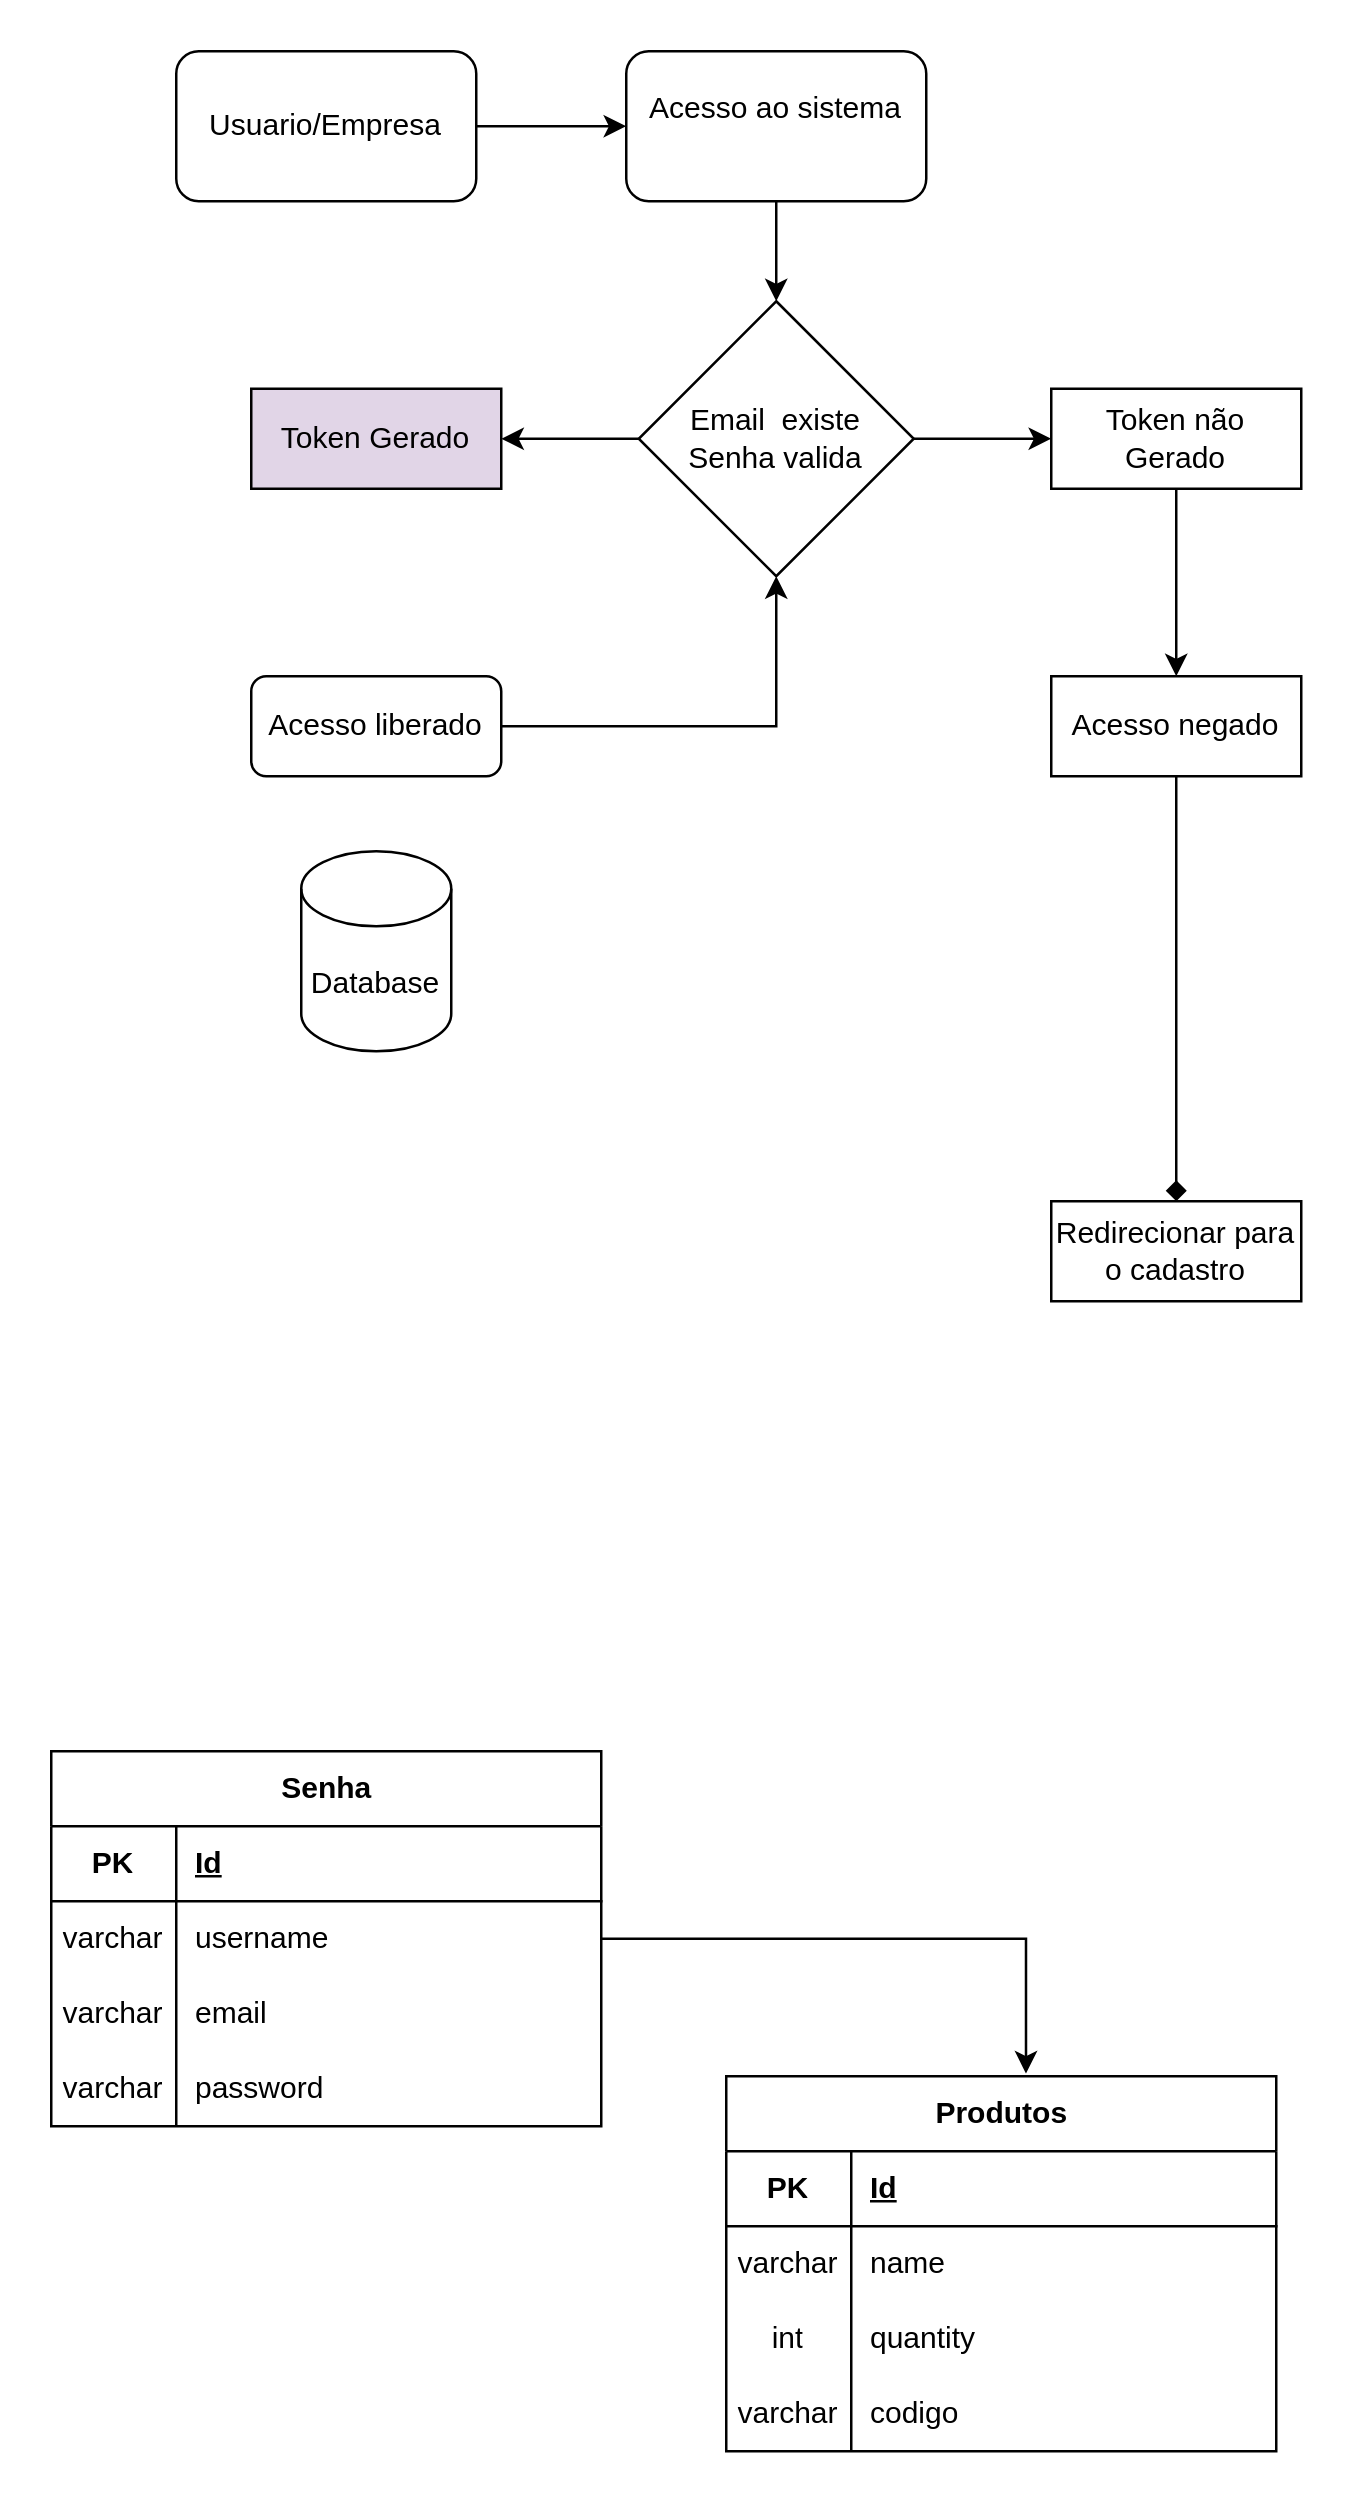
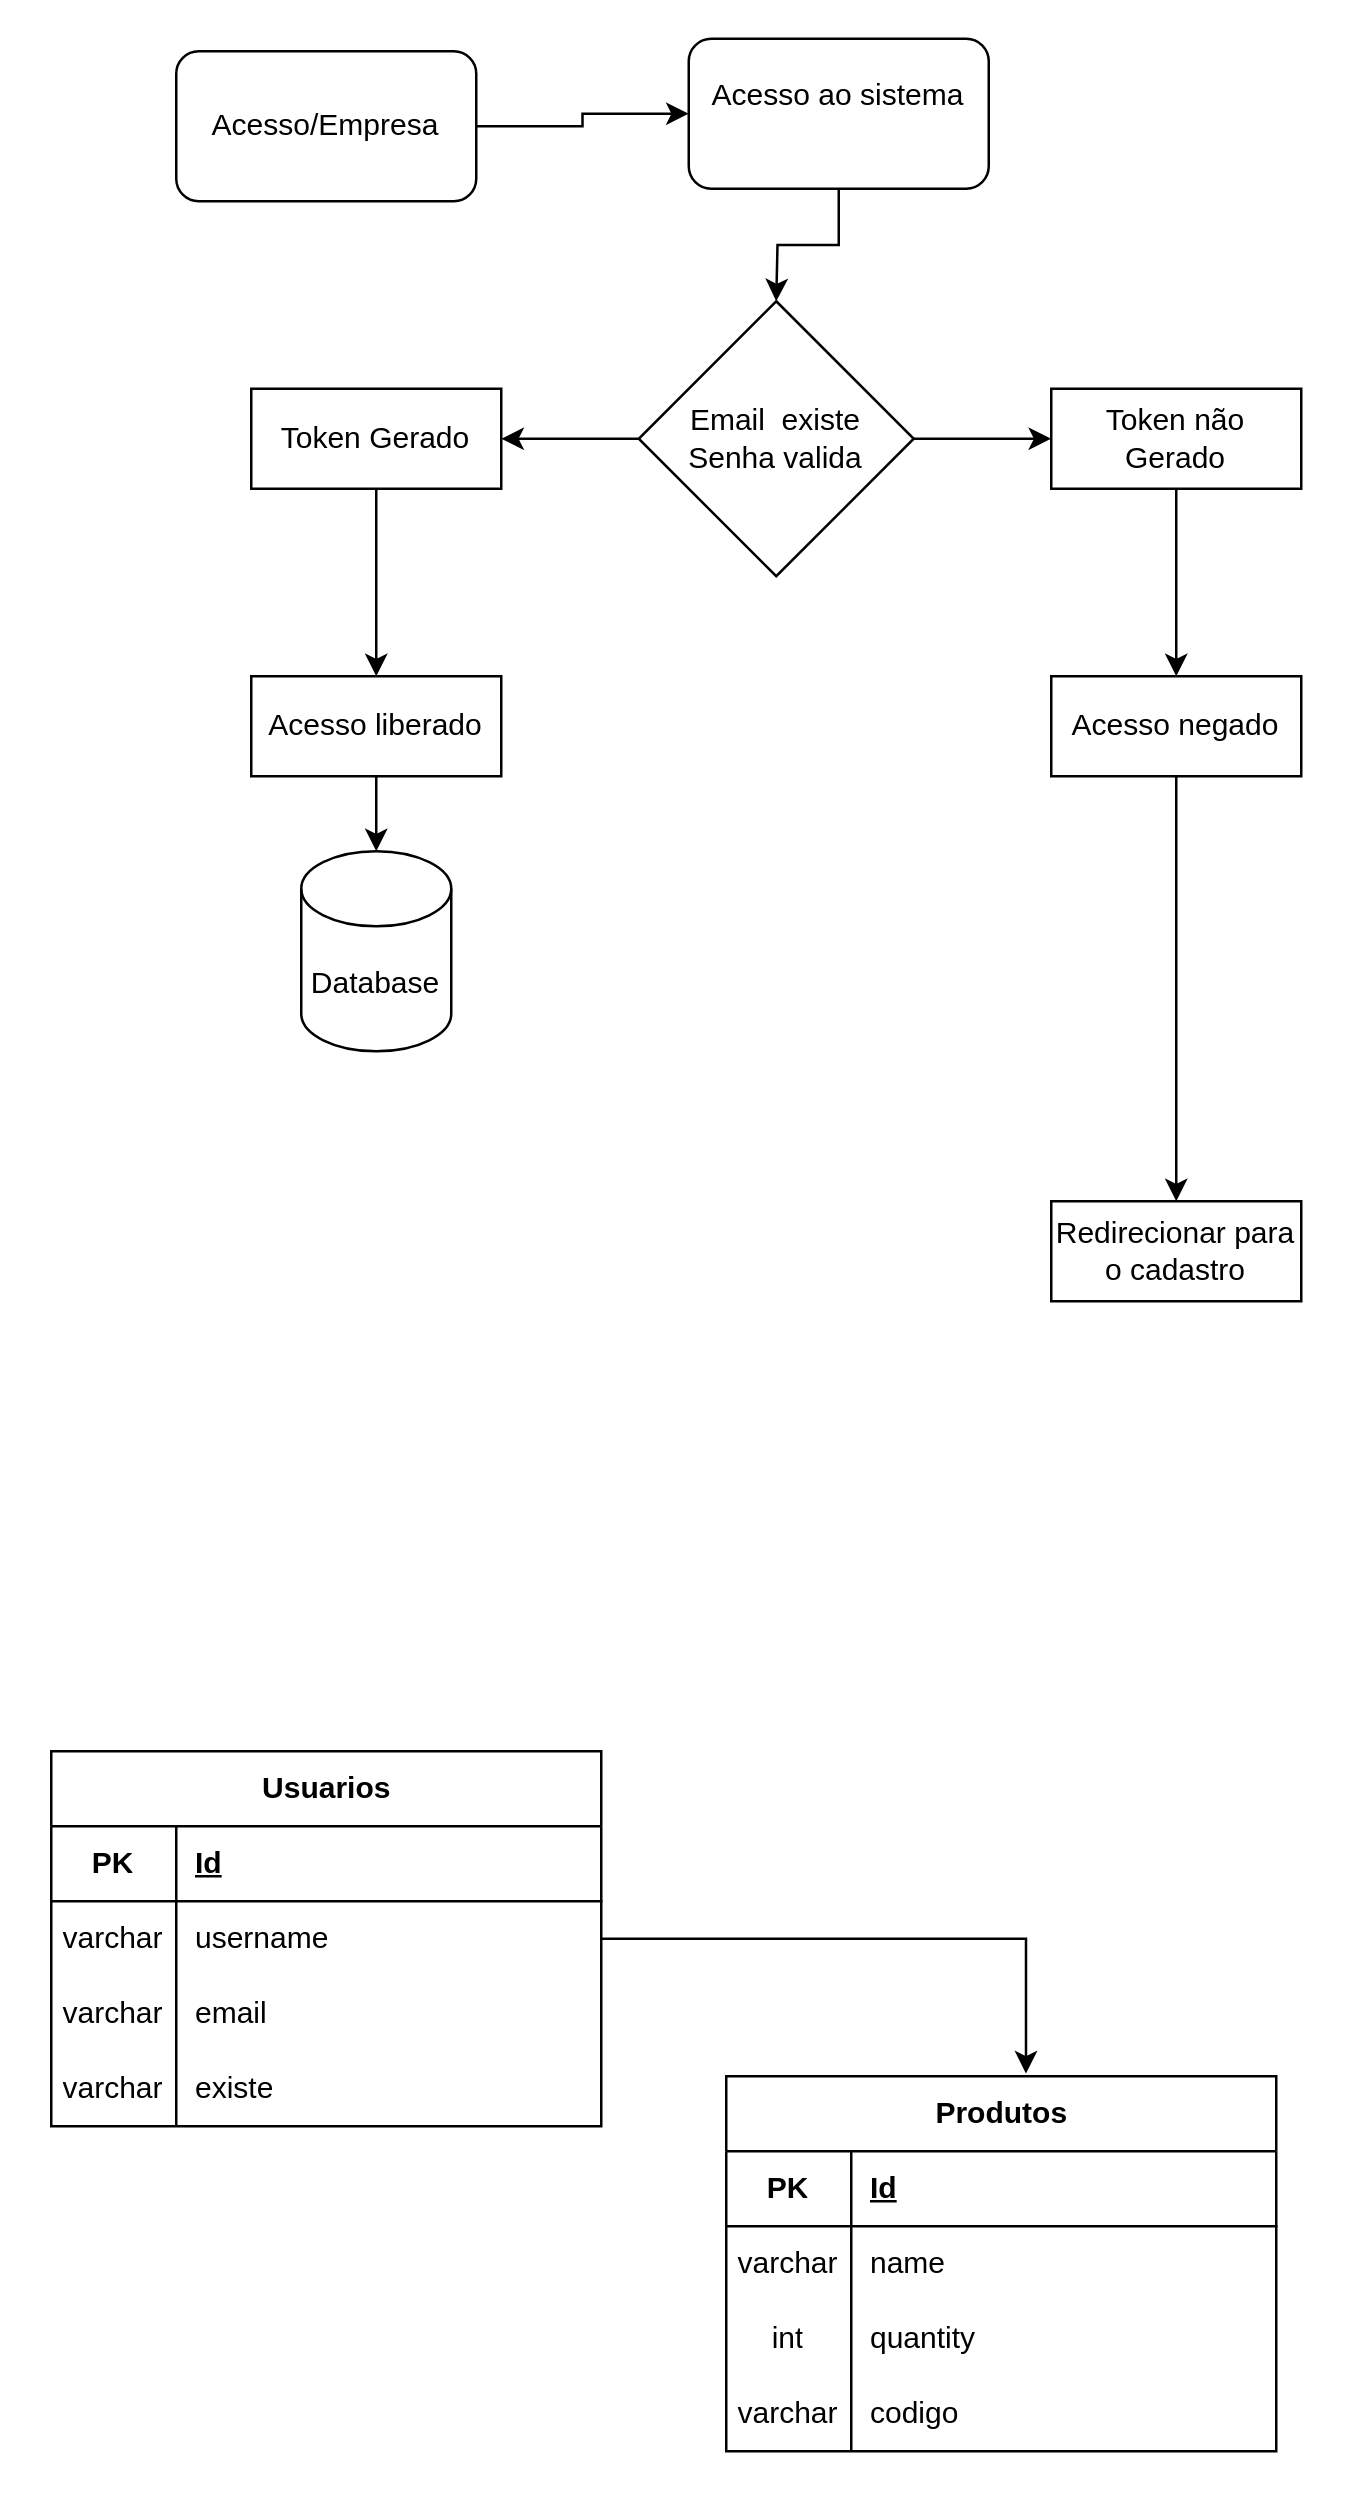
- <mxCell id="3" value="Usuario/Empresa" style="rounded=1;whiteSpace=wrap;html=1;" vertex="1" parent="1"><mxGeometry x="70" y="20" width="120" height="60" as="geometry" /></mxCell>
+ <mxCell id="3" value="Acesso/Empresa" style="rounded=1;whiteSpace=wrap;html=1;" vertex="1" parent="1"><mxGeometry x="70" y="20" width="120" height="60" as="geometry" /></mxCell>
- <mxCell id="5" value="Acesso ao sistema&lt;div&gt;&lt;br&gt;&lt;/div&gt;" style="rounded=1;whiteSpace=wrap;html=1;" vertex="1" parent="1"><mxGeometry x="250" y="20" width="120" height="60" as="geometry" /></mxCell>
+ <mxCell id="5" value="Acesso ao sistema&lt;div&gt;&lt;br&gt;&lt;/div&gt;" style="rounded=1;whiteSpace=wrap;html=1;" vertex="1" parent="1"><mxGeometry x="275" y="15" width="120" height="60" as="geometry" /></mxCell>
- <mxCell id="10" value="Token Gerado" style="rounded=0;whiteSpace=wrap;html=1;fillColor=#e1d5e7;" vertex="1" parent="1"><mxGeometry x="100" y="155" width="100" height="40" as="geometry" /></mxCell>
+ <mxCell id="10" value="Token Gerado" style="rounded=0;whiteSpace=wrap;html=1;" vertex="1" parent="1"><mxGeometry x="100" y="155" width="100" height="40" as="geometry" /></mxCell>
+ <mxCell id="9" style="edgeStyle=orthogonalEdgeStyle;rounded=0;orthogonalLoop=1;jettySize=auto;html=1;exitX=0.5;exitY=1;exitDx=0;exitDy=0;entryX=0.5;entryY=0;entryDx=0;entryDy=0;" edge="1" parent="1" source="10" target="13"><mxGeometry relative="1" as="geometry" /></mxCell>
- <mxCell id="13" value="Acesso liberado" style="whiteSpace=wrap;html=1;rounded=1;" vertex="1" parent="1"><mxGeometry x="100" y="270" width="100" height="40" as="geometry" /></mxCell>
+ <mxCell id="13" value="Acesso liberado" style="rounded=0;whiteSpace=wrap;html=1;" vertex="1" parent="1"><mxGeometry x="100" y="270" width="100" height="40" as="geometry" /></mxCell>
- <mxCell id="45" style="edgeStyle=orthogonalEdgeStyle;rounded=0;orthogonalLoop=1;jettySize=auto;html=1;" edge="1" parent="1" source="13" target="8"><mxGeometry relative="1" as="geometry" /></mxCell>
+ <mxCell id="45" style="edgeStyle=orthogonalEdgeStyle;rounded=0;orthogonalLoop=1;jettySize=auto;html=1;entryX=0.5;entryY=0;entryDx=0;entryDy=0;entryPerimeter=0;" edge="1" parent="1" source="13" target="17"><mxGeometry relative="1" as="geometry" /></mxCell>
- <mxCell id="14" style="edgeStyle=orthogonalEdgeStyle;rounded=0;orthogonalLoop=1;jettySize=auto;html=1;entryX=0.5;entryY=0;entryDx=0;entryDy=0;endArrow=diamond;" edge="1" parent="1" source="15" target="16"><mxGeometry relative="1" as="geometry" /></mxCell>
+ <mxCell id="14" style="edgeStyle=orthogonalEdgeStyle;rounded=0;orthogonalLoop=1;jettySize=auto;html=1;entryX=0.5;entryY=0;entryDx=0;entryDy=0;" edge="1" parent="1" source="15" target="16"><mxGeometry relative="1" as="geometry" /></mxCell>
- <mxCell id="18" value="Senha" style="shape=table;startSize=30;container=1;collapsible=1;childLayout=tableLayout;fixedRows=1;rowLines=0;fontStyle=1;align=center;resizeLast=1;html=1;" vertex="1" parent="1"><mxGeometry x="20" y="700" width="220" height="150" as="geometry" /></mxCell>
+ <mxCell id="18" value="Usuarios" style="shape=table;startSize=30;container=1;collapsible=1;childLayout=tableLayout;fixedRows=1;rowLines=0;fontStyle=1;align=center;resizeLast=1;html=1;" vertex="1" parent="1"><mxGeometry x="20" y="700" width="220" height="150" as="geometry" /></mxCell>
- <mxCell id="30" value="password" style="shape=partialRectangle;connectable=0;fillColor=none;top=0;left=0;bottom=0;right=0;align=left;spacingLeft=6;overflow=hidden;whiteSpace=wrap;html=1;" vertex="1" parent="28"><mxGeometry x="50" width="170" height="30" as="geometry"><mxRectangle width="170" height="30" as="alternateBounds" /></mxGeometry></mxCell>
+ <mxCell id="30" value="existe" style="shape=partialRectangle;connectable=0;fillColor=none;top=0;left=0;bottom=0;right=0;align=left;spacingLeft=6;overflow=hidden;whiteSpace=wrap;html=1;" vertex="1" parent="28"><mxGeometry x="50" width="170" height="30" as="geometry"><mxRectangle width="170" height="30" as="alternateBounds" /></mxGeometry></mxCell>
